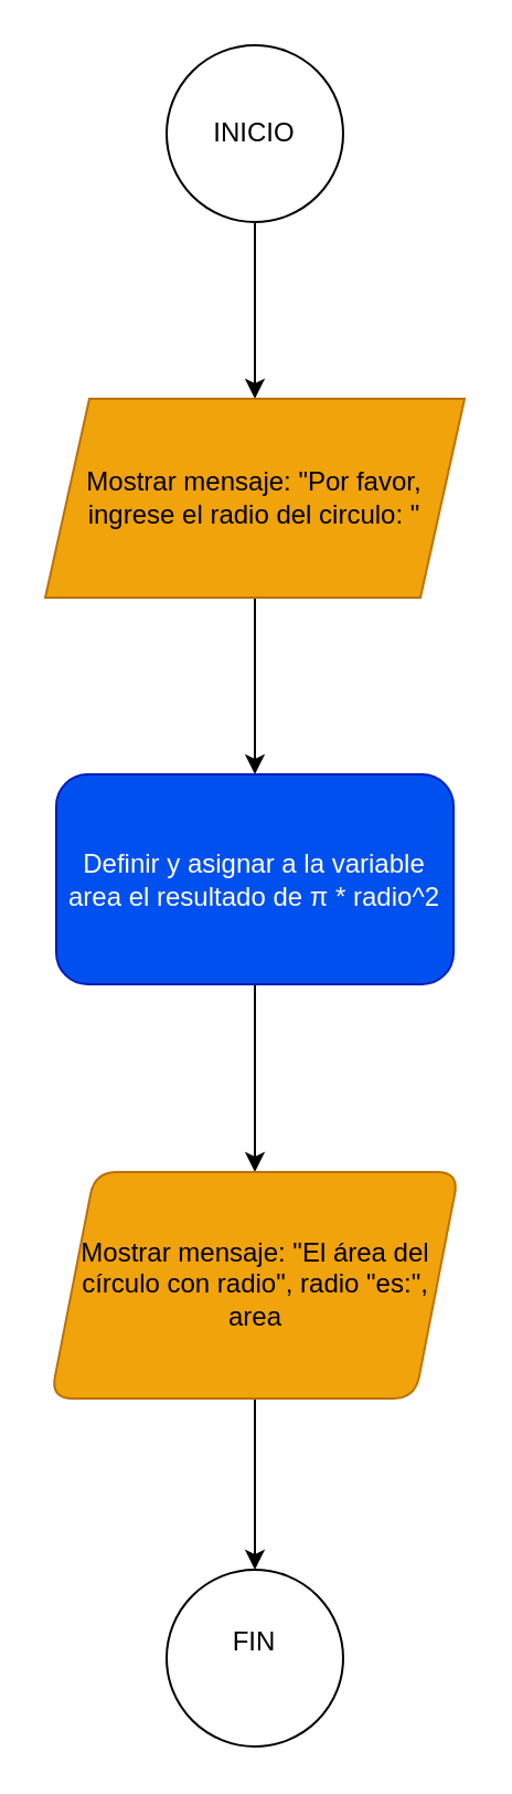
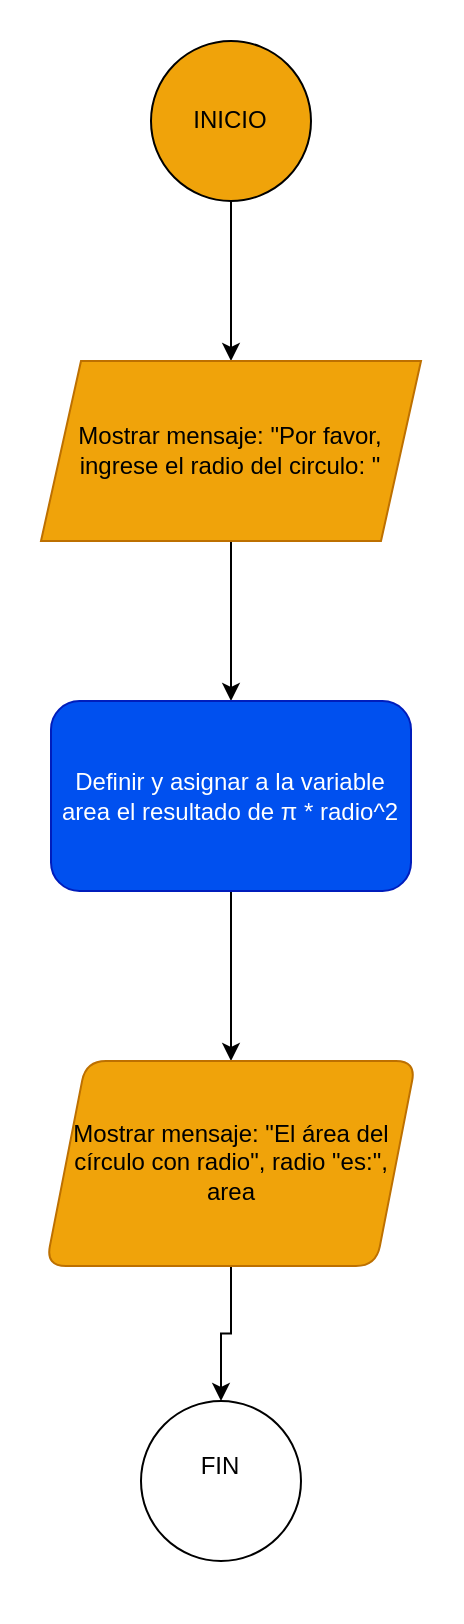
- <mxCell id="3" value="INICIO" style="ellipse;whiteSpace=wrap;html=1;aspect=fixed;" vertex="1" parent="1"><mxGeometry x="75" y="20" width="80" height="80" as="geometry" /></mxCell>
+ <mxCell id="3" value="INICIO" style="ellipse;whiteSpace=wrap;html=1;aspect=fixed;fillColor=#f0a30a;" vertex="1" parent="1"><mxGeometry x="75" y="20" width="80" height="80" as="geometry" /></mxCell>
- <mxCell id="10" value="&lt;div&gt;FIN&lt;/div&gt;&lt;div&gt;&lt;br&gt;&lt;/div&gt;" style="ellipse;whiteSpace=wrap;html=1;aspect=fixed;" vertex="1" parent="1"><mxGeometry x="75" y="710" width="80" height="80" as="geometry" /></mxCell>
+ <mxCell id="10" value="&lt;div&gt;FIN&lt;/div&gt;&lt;div&gt;&lt;br&gt;&lt;/div&gt;" style="ellipse;whiteSpace=wrap;html=1;aspect=fixed;" vertex="1" parent="1"><mxGeometry x="70" y="700" width="80" height="80" as="geometry" /></mxCell>
